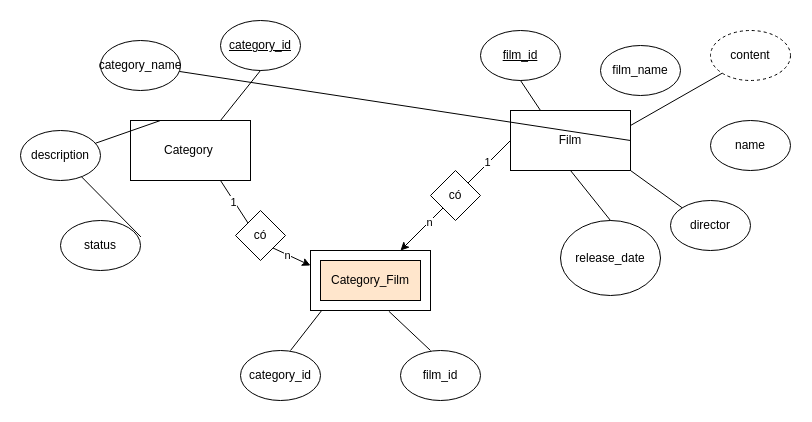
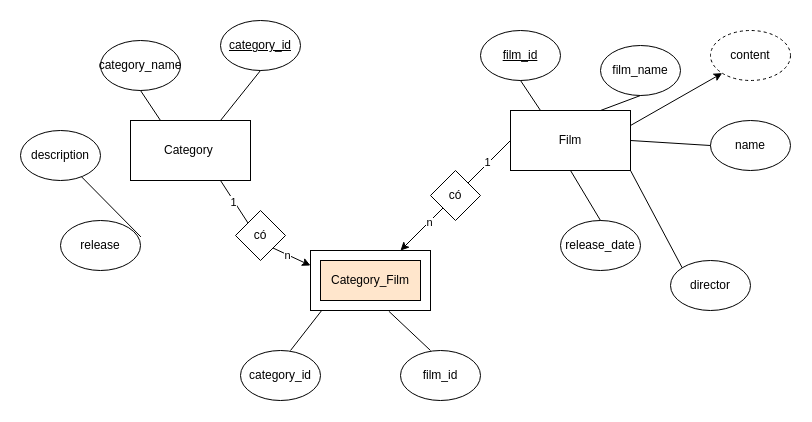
- <mxCell id="23" value="" style="endArrow=none;html=1;rounded=0;entryX=0;entryY=1;entryDx=0;entryDy=0;exitX=1;exitY=0.25;exitDx=0;exitDy=0;" edge="1" parent="1" source="3" target="11"><mxGeometry width="50" height="50" relative="1" as="geometry"><mxPoint x="360" y="260" as="sourcePoint" /><mxPoint x="410" y="210" as="targetPoint" /></mxGeometry></mxCell>
+ <mxCell id="23" value="" style="endArrow=classic;html=1;rounded=0;entryX=0;entryY=1;entryDx=0;entryDy=0;exitX=1;exitY=0.25;exitDx=0;exitDy=0;" edge="1" parent="1" source="3" target="11"><mxGeometry width="50" height="50" relative="1" as="geometry"><mxPoint x="360" y="260" as="sourcePoint" /><mxPoint x="410" y="210" as="targetPoint" /></mxGeometry></mxCell>
+ <mxCell id="22" value="" style="endArrow=none;html=1;rounded=0;entryX=0.5;entryY=1;entryDx=0;entryDy=0;exitX=0.75;exitY=0;exitDx=0;exitDy=0;" edge="1" parent="1" source="3" target="12"><mxGeometry width="50" height="50" relative="1" as="geometry"><mxPoint x="360" y="260" as="sourcePoint" /><mxPoint x="410" y="210" as="targetPoint" /></mxGeometry></mxCell>
- <mxCell id="24" value="" style="endArrow=none;html=1;rounded=0;exitX=1;exitY=0.5;exitDx=0;exitDy=0;" edge="1" parent="1" source="3" target="9"><mxGeometry width="50" height="50" relative="1" as="geometry"><mxPoint x="360" y="260" as="sourcePoint" /><mxPoint x="410" y="210" as="targetPoint" /></mxGeometry></mxCell>
+ <mxCell id="24" value="" style="endArrow=none;html=1;rounded=0;entryX=0;entryY=0.5;entryDx=0;entryDy=0;exitX=1;exitY=0.5;exitDx=0;exitDy=0;" edge="1" parent="1" source="3" target="10"><mxGeometry width="50" height="50" relative="1" as="geometry"><mxPoint x="360" y="260" as="sourcePoint" /><mxPoint x="410" y="210" as="targetPoint" /></mxGeometry></mxCell>
- <mxCell id="19" value="" style="endArrow=none;html=1;rounded=0;exitX=0.25;exitY=0;exitDx=0;exitDy=0;" edge="1" parent="1" source="2" target="8"><mxGeometry width="50" height="50" relative="1" as="geometry"><mxPoint x="360" y="260" as="sourcePoint" /><mxPoint x="410" y="210" as="targetPoint" /></mxGeometry></mxCell>
+ <mxCell id="19" value="" style="endArrow=none;html=1;rounded=0;entryX=0.5;entryY=1;entryDx=0;entryDy=0;exitX=0.25;exitY=0;exitDx=0;exitDy=0;" edge="1" parent="1" source="2" target="9"><mxGeometry width="50" height="50" relative="1" as="geometry"><mxPoint x="360" y="260" as="sourcePoint" /><mxPoint x="410" y="210" as="targetPoint" /></mxGeometry></mxCell>
- <mxCell id="15" value="director" style="ellipse;whiteSpace=wrap;html=1;" vertex="1" parent="1"><mxGeometry x="670" y="200" width="80" height="50" as="geometry" /></mxCell>
+ <mxCell id="15" value="director" style="ellipse;whiteSpace=wrap;html=1;" vertex="1" parent="1"><mxGeometry x="670" y="260" width="80" height="50" as="geometry" /></mxCell>
- <mxCell id="7" value="status" style="ellipse;whiteSpace=wrap;html=1;" vertex="1" parent="1"><mxGeometry x="60" y="220" width="80" height="50" as="geometry" /></mxCell>
+ <mxCell id="7" value="release" style="ellipse;whiteSpace=wrap;html=1;" vertex="1" parent="1"><mxGeometry x="60" y="220" width="80" height="50" as="geometry" /></mxCell>
- <mxCell id="14" value="release_date" style="ellipse;whiteSpace=wrap;html=1;" vertex="1" parent="1"><mxGeometry x="560" y="220" width="100" height="75" as="geometry" /></mxCell>
+ <mxCell id="14" value="release_date" style="ellipse;whiteSpace=wrap;html=1;" vertex="1" parent="1"><mxGeometry x="560" y="220" width="80" height="50" as="geometry" /></mxCell>
